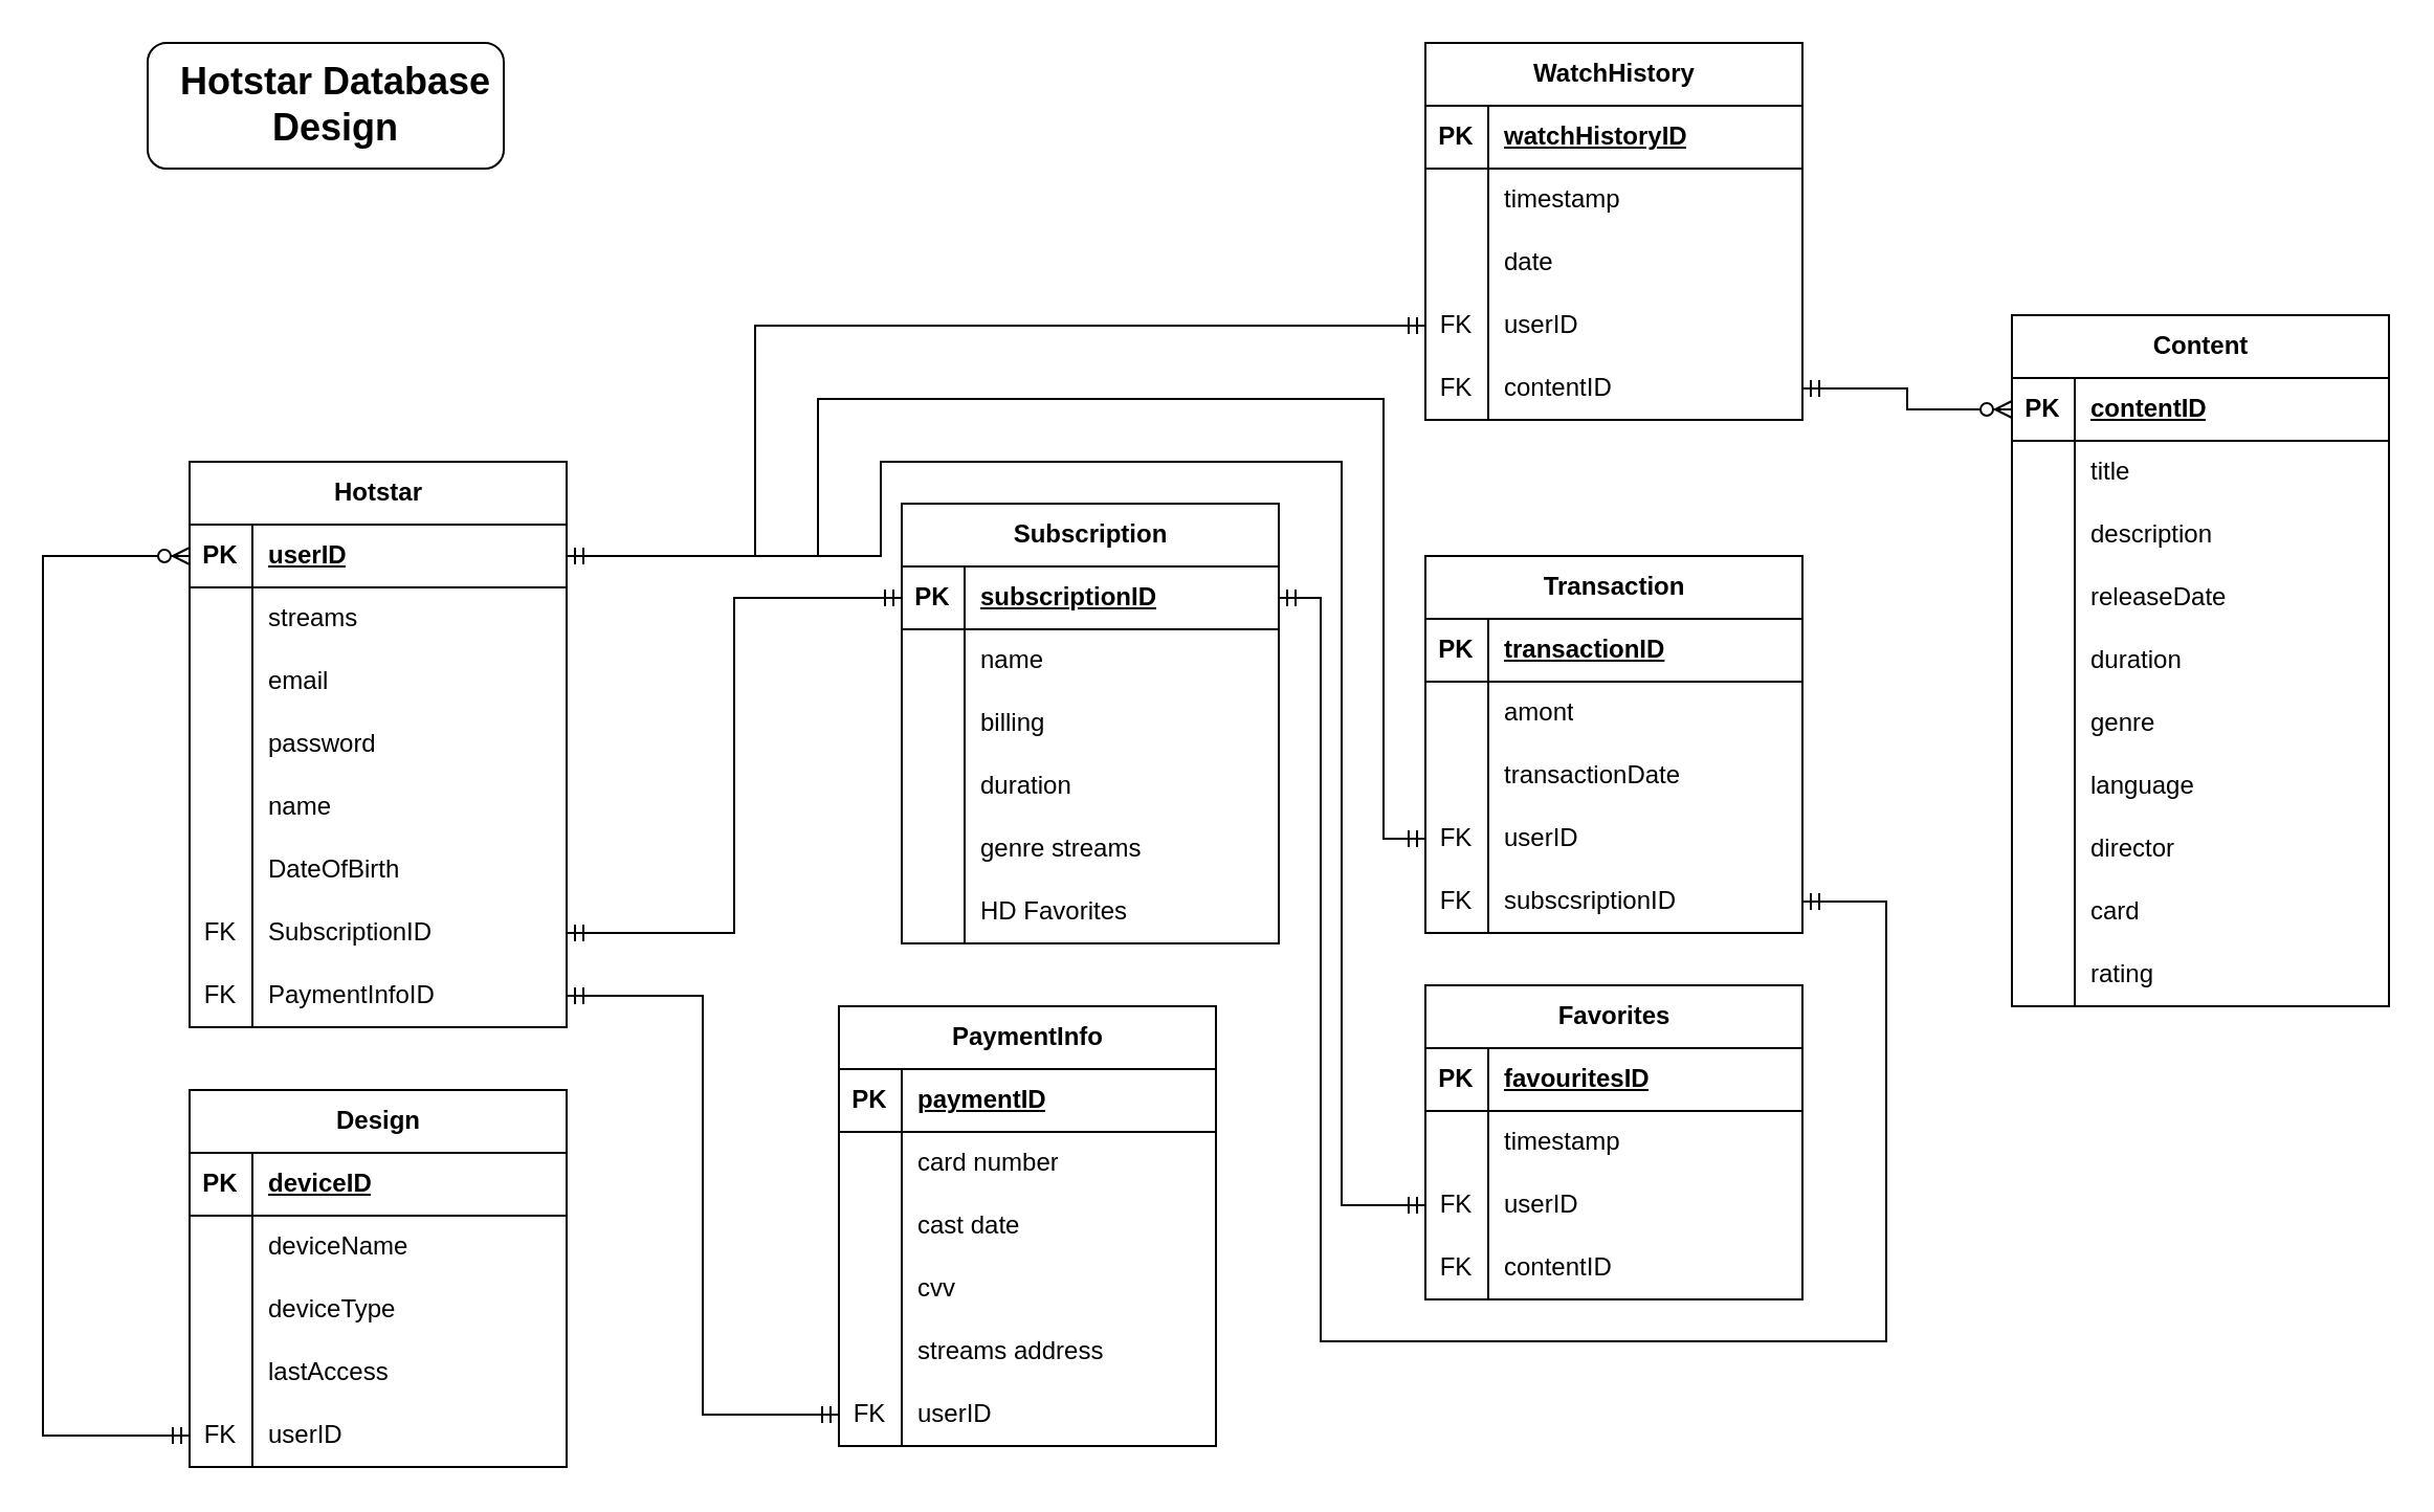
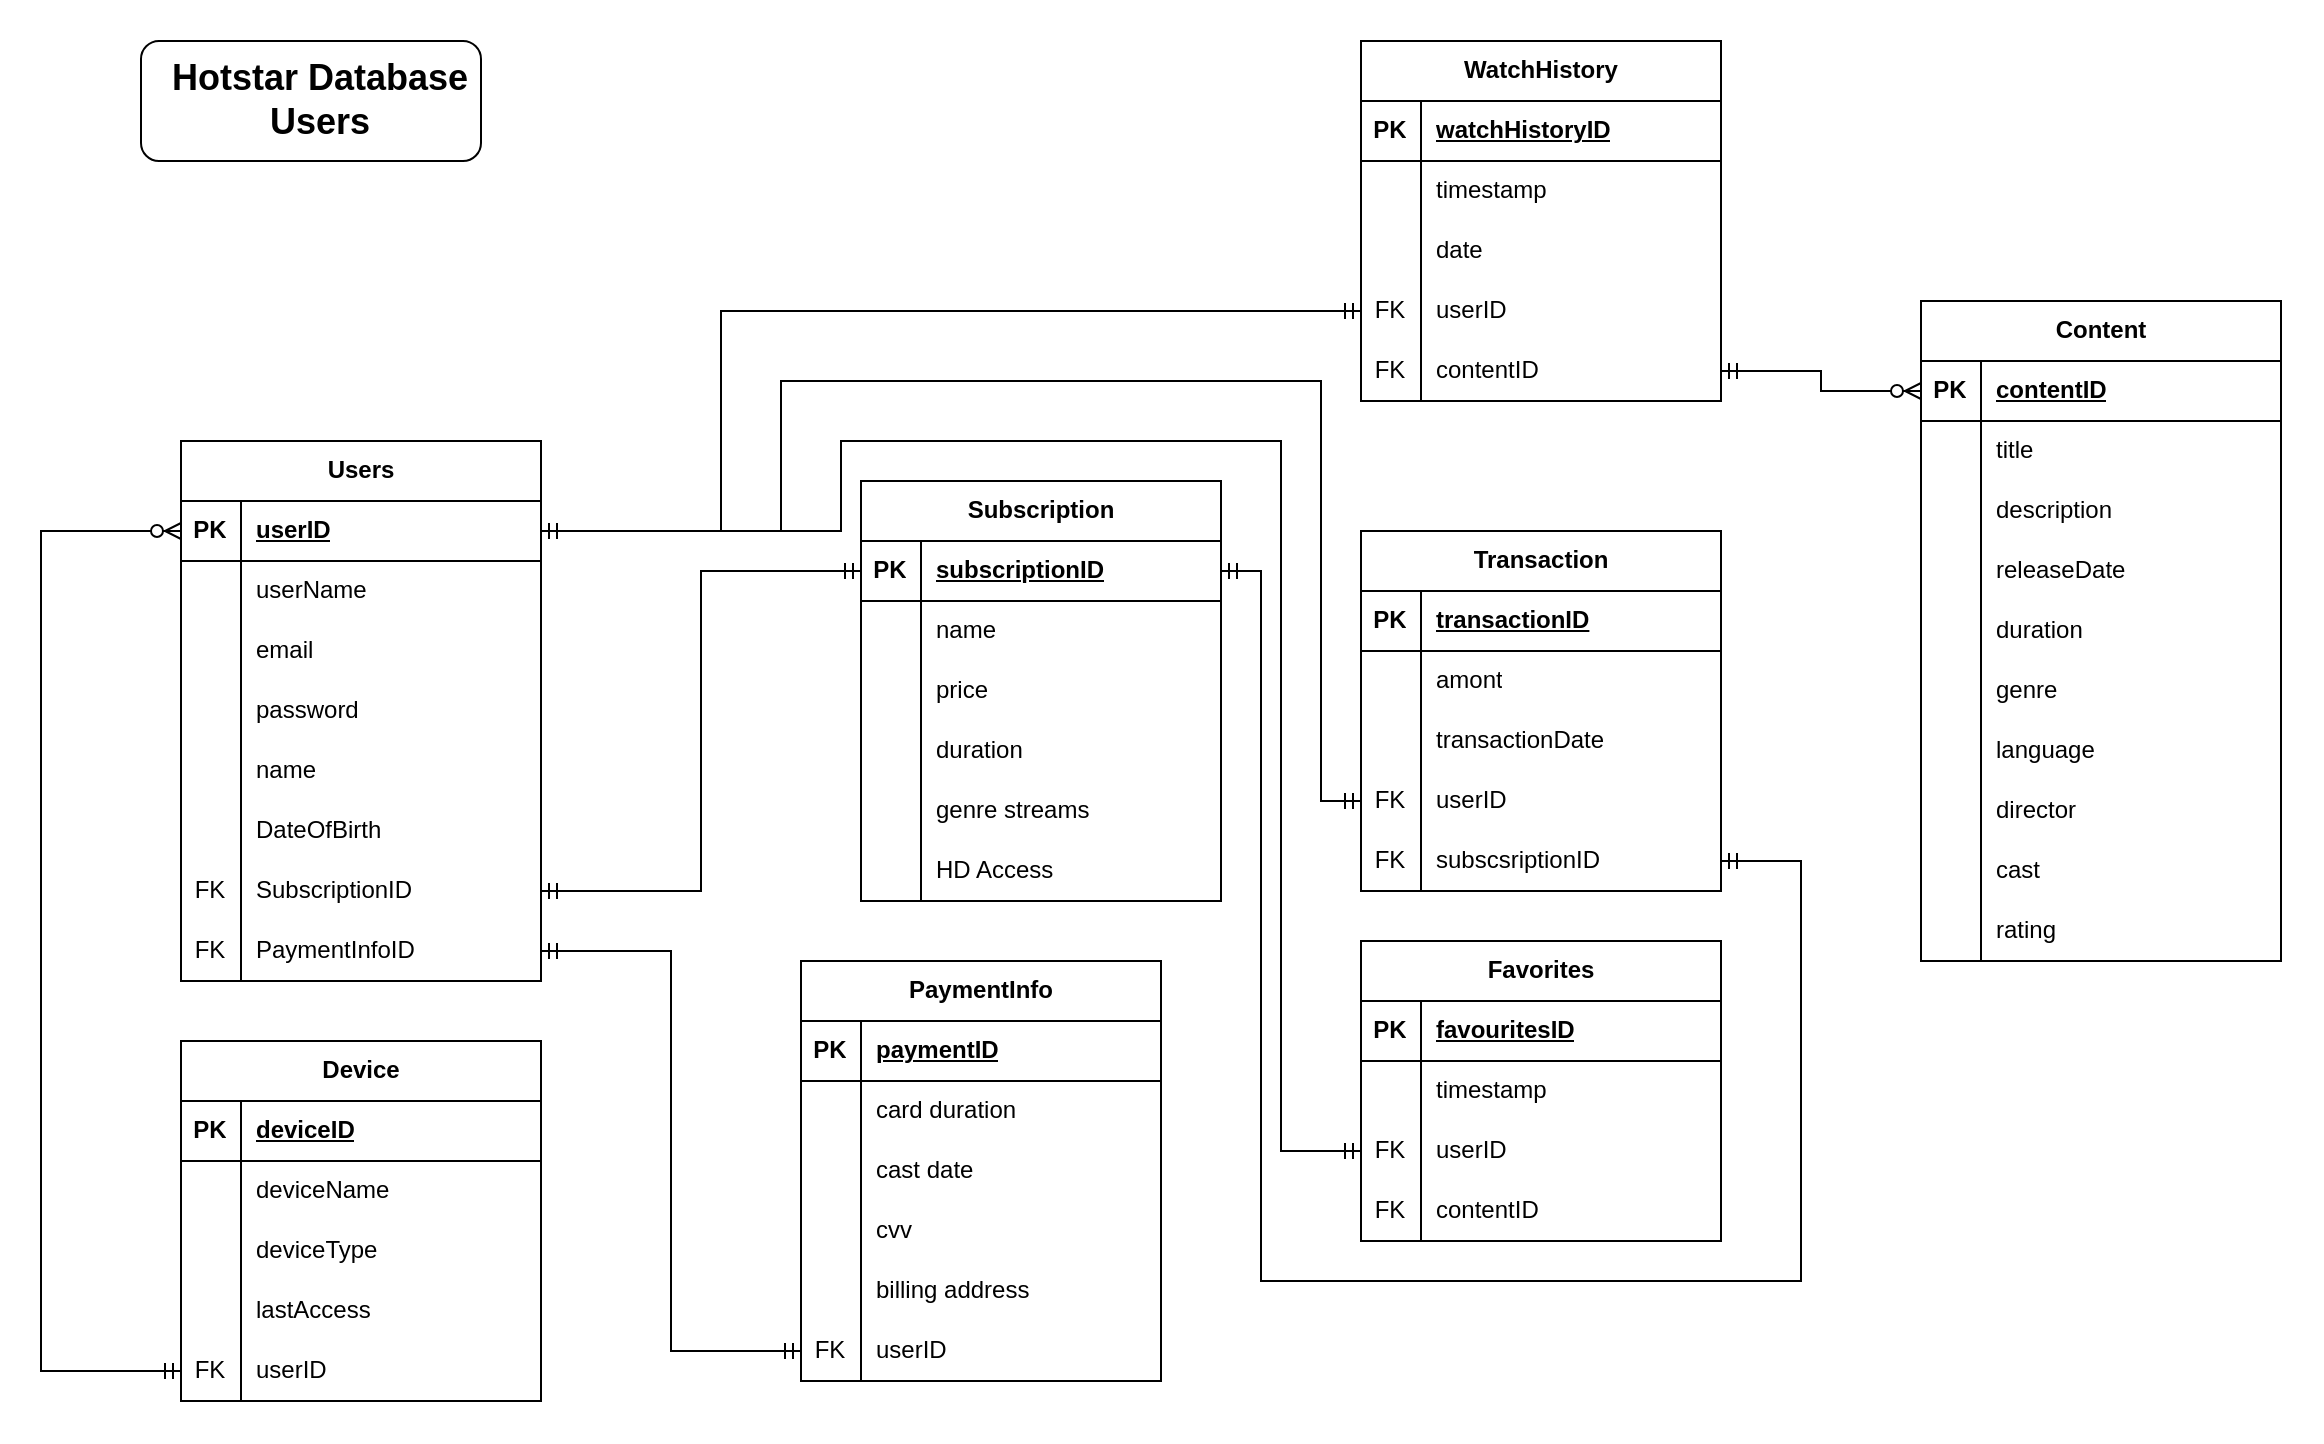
- <mxCell id="3" value="&lt;b&gt;&lt;font style=&quot;font-size: 18px;&quot;&gt;Hotstar Database Design&lt;/font&gt;&lt;/b&gt;" style="text;html=1;align=center;verticalAlign=middle;whiteSpace=wrap;rounded=0;" vertex="1" parent="1"><mxGeometry x="75" y="40" width="170" height="20" as="geometry" /></mxCell>
+ <mxCell id="3" value="&lt;b&gt;&lt;font style=&quot;font-size: 18px;&quot;&gt;Hotstar Database Users&lt;/font&gt;&lt;/b&gt;" style="text;html=1;align=center;verticalAlign=middle;whiteSpace=wrap;rounded=0;" vertex="1" parent="1"><mxGeometry x="75" y="40" width="170" height="20" as="geometry" /></mxCell>
- <mxCell id="4" value="Hotstar" style="shape=table;startSize=30;container=1;collapsible=1;childLayout=tableLayout;fixedRows=1;rowLines=0;fontStyle=1;align=center;resizeLast=1;html=1;" vertex="1" parent="1"><mxGeometry x="90" y="220" width="180" height="270" as="geometry" /></mxCell>
+ <mxCell id="4" value="Users" style="shape=table;startSize=30;container=1;collapsible=1;childLayout=tableLayout;fixedRows=1;rowLines=0;fontStyle=1;align=center;resizeLast=1;html=1;" vertex="1" parent="1"><mxGeometry x="90" y="220" width="180" height="270" as="geometry" /></mxCell>
- <mxCell id="10" value="streams" style="shape=partialRectangle;connectable=0;fillColor=none;top=0;left=0;bottom=0;right=0;align=left;spacingLeft=6;overflow=hidden;whiteSpace=wrap;html=1;" vertex="1" parent="8"><mxGeometry x="30" width="150" height="30" as="geometry"><mxRectangle width="150" height="30" as="alternateBounds" /></mxGeometry></mxCell>
+ <mxCell id="10" value="userName" style="shape=partialRectangle;connectable=0;fillColor=none;top=0;left=0;bottom=0;right=0;align=left;spacingLeft=6;overflow=hidden;whiteSpace=wrap;html=1;" vertex="1" parent="8"><mxGeometry x="30" width="150" height="30" as="geometry"><mxRectangle width="150" height="30" as="alternateBounds" /></mxGeometry></mxCell>
- <mxCell id="69" value="billing" style="shape=partialRectangle;connectable=0;fillColor=none;top=0;left=0;bottom=0;right=0;align=left;spacingLeft=6;overflow=hidden;whiteSpace=wrap;html=1;" vertex="1" parent="67"><mxGeometry x="30" width="150" height="30" as="geometry"><mxRectangle width="150" height="30" as="alternateBounds" /></mxGeometry></mxCell>
+ <mxCell id="69" value="price" style="shape=partialRectangle;connectable=0;fillColor=none;top=0;left=0;bottom=0;right=0;align=left;spacingLeft=6;overflow=hidden;whiteSpace=wrap;html=1;" vertex="1" parent="67"><mxGeometry x="30" width="150" height="30" as="geometry"><mxRectangle width="150" height="30" as="alternateBounds" /></mxGeometry></mxCell>
- <mxCell id="78" value="HD Favorites" style="shape=partialRectangle;connectable=0;fillColor=none;top=0;left=0;bottom=0;right=0;align=left;spacingLeft=6;overflow=hidden;whiteSpace=wrap;html=1;" vertex="1" parent="76"><mxGeometry x="30" width="150" height="30" as="geometry"><mxRectangle width="150" height="30" as="alternateBounds" /></mxGeometry></mxCell>
+ <mxCell id="78" value="HD Access" style="shape=partialRectangle;connectable=0;fillColor=none;top=0;left=0;bottom=0;right=0;align=left;spacingLeft=6;overflow=hidden;whiteSpace=wrap;html=1;" vertex="1" parent="76"><mxGeometry x="30" width="150" height="30" as="geometry"><mxRectangle width="150" height="30" as="alternateBounds" /></mxGeometry></mxCell>
- <mxCell id="56" value="card" style="shape=partialRectangle;connectable=0;fillColor=none;top=0;left=0;bottom=0;right=0;align=left;spacingLeft=6;overflow=hidden;whiteSpace=wrap;html=1;" vertex="1" parent="54"><mxGeometry x="30" width="150" height="30" as="geometry"><mxRectangle width="150" height="30" as="alternateBounds" /></mxGeometry></mxCell>
+ <mxCell id="56" value="cast" style="shape=partialRectangle;connectable=0;fillColor=none;top=0;left=0;bottom=0;right=0;align=left;spacingLeft=6;overflow=hidden;whiteSpace=wrap;html=1;" vertex="1" parent="54"><mxGeometry x="30" width="150" height="30" as="geometry"><mxRectangle width="150" height="30" as="alternateBounds" /></mxGeometry></mxCell>
- <mxCell id="127" value="Design" style="shape=table;startSize=30;container=1;collapsible=1;childLayout=tableLayout;fixedRows=1;rowLines=0;fontStyle=1;align=center;resizeLast=1;html=1;" vertex="1" parent="1"><mxGeometry x="90" y="520" width="180" height="180" as="geometry" /></mxCell>
+ <mxCell id="127" value="Device" style="shape=table;startSize=30;container=1;collapsible=1;childLayout=tableLayout;fixedRows=1;rowLines=0;fontStyle=1;align=center;resizeLast=1;html=1;" vertex="1" parent="1"><mxGeometry x="90" y="520" width="180" height="180" as="geometry" /></mxCell>
- <mxCell id="85" value="card number" style="shape=partialRectangle;connectable=0;fillColor=none;top=0;left=0;bottom=0;right=0;align=left;spacingLeft=6;overflow=hidden;whiteSpace=wrap;html=1;" vertex="1" parent="83"><mxGeometry x="30" width="150" height="30" as="geometry"><mxRectangle width="150" height="30" as="alternateBounds" /></mxGeometry></mxCell>
+ <mxCell id="85" value="card duration" style="shape=partialRectangle;connectable=0;fillColor=none;top=0;left=0;bottom=0;right=0;align=left;spacingLeft=6;overflow=hidden;whiteSpace=wrap;html=1;" vertex="1" parent="83"><mxGeometry x="30" width="150" height="30" as="geometry"><mxRectangle width="150" height="30" as="alternateBounds" /></mxGeometry></mxCell>
- <mxCell id="94" value="streams address" style="shape=partialRectangle;connectable=0;fillColor=none;top=0;left=0;bottom=0;right=0;align=left;spacingLeft=6;overflow=hidden;whiteSpace=wrap;html=1;" vertex="1" parent="92"><mxGeometry x="30" width="150" height="30" as="geometry"><mxRectangle width="150" height="30" as="alternateBounds" /></mxGeometry></mxCell>
+ <mxCell id="94" value="billing address" style="shape=partialRectangle;connectable=0;fillColor=none;top=0;left=0;bottom=0;right=0;align=left;spacingLeft=6;overflow=hidden;whiteSpace=wrap;html=1;" vertex="1" parent="92"><mxGeometry x="30" width="150" height="30" as="geometry"><mxRectangle width="150" height="30" as="alternateBounds" /></mxGeometry></mxCell>
